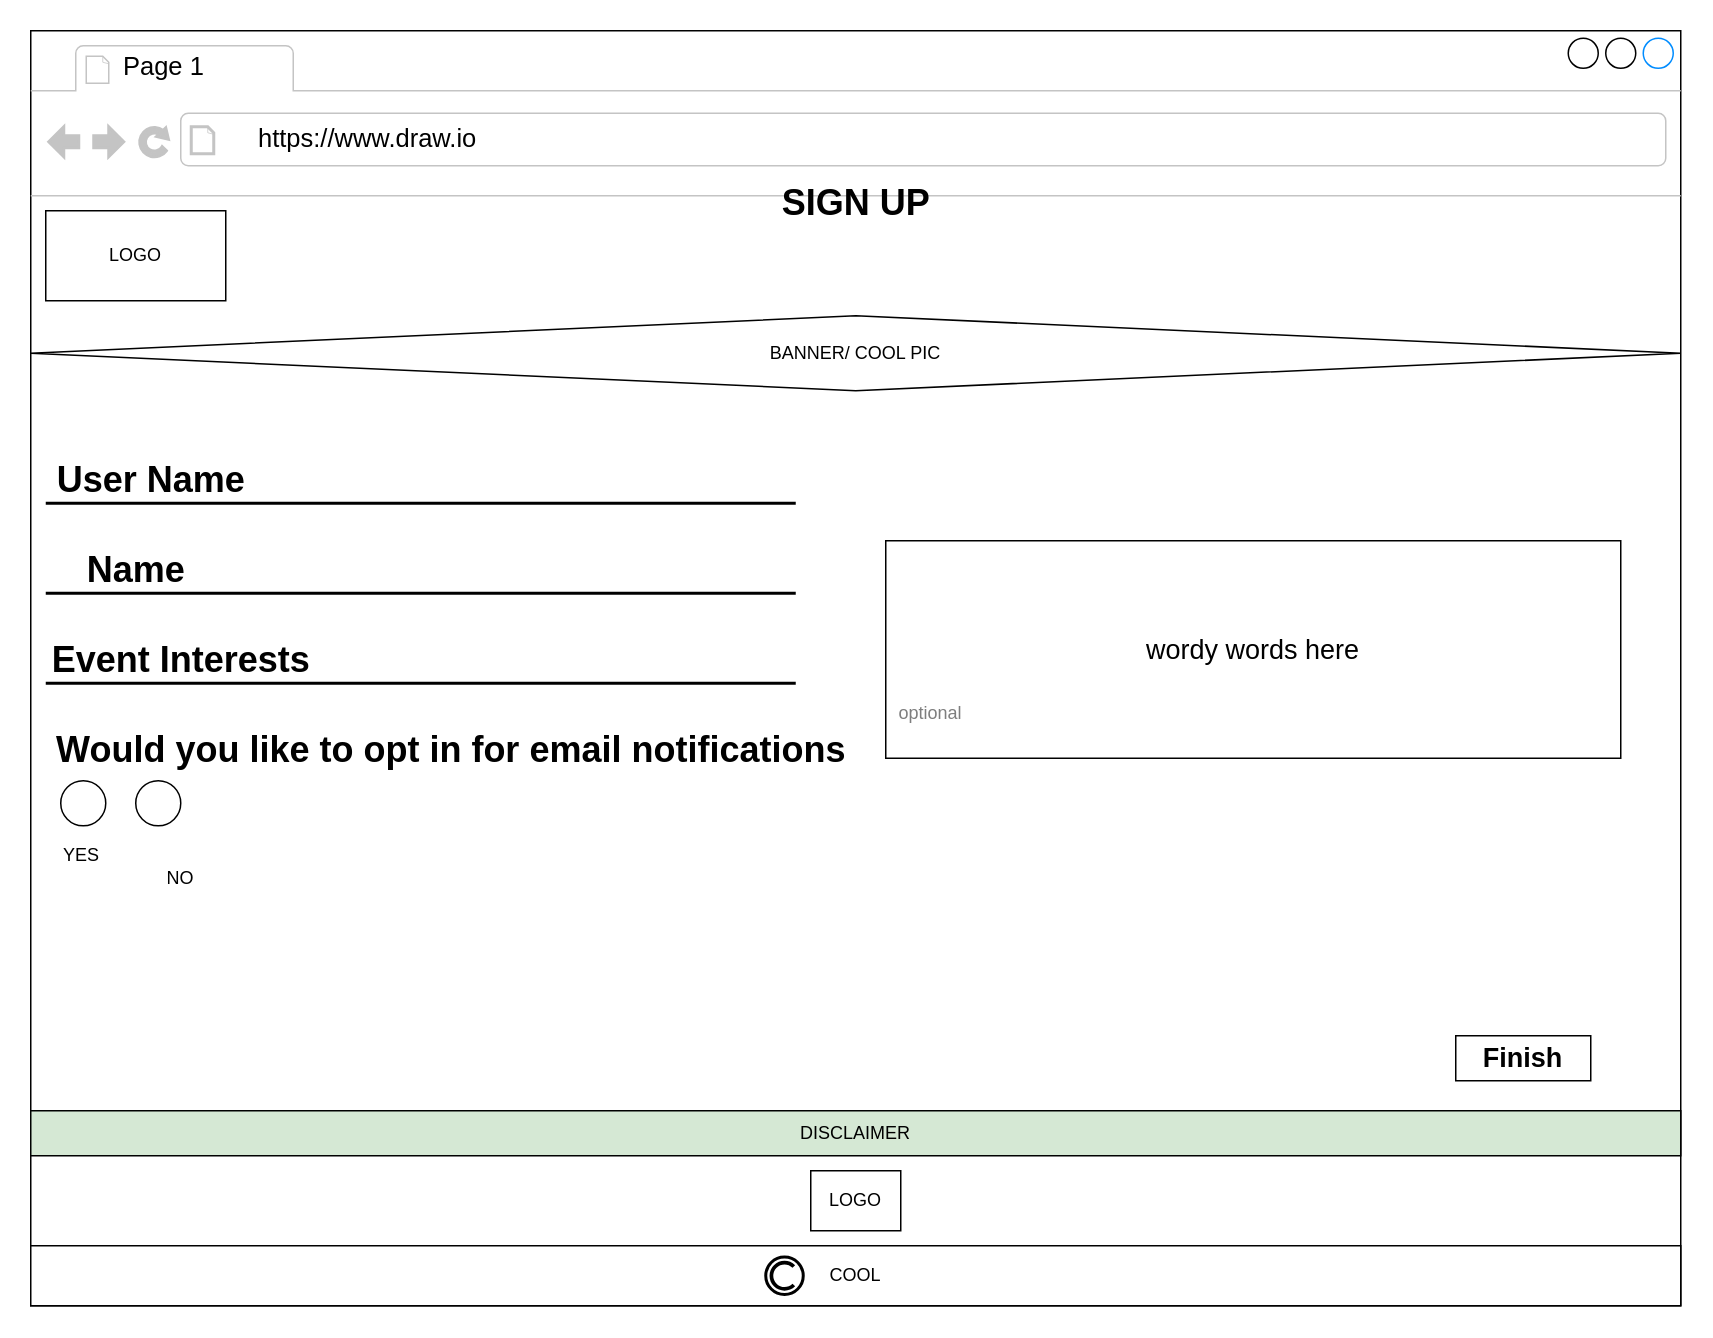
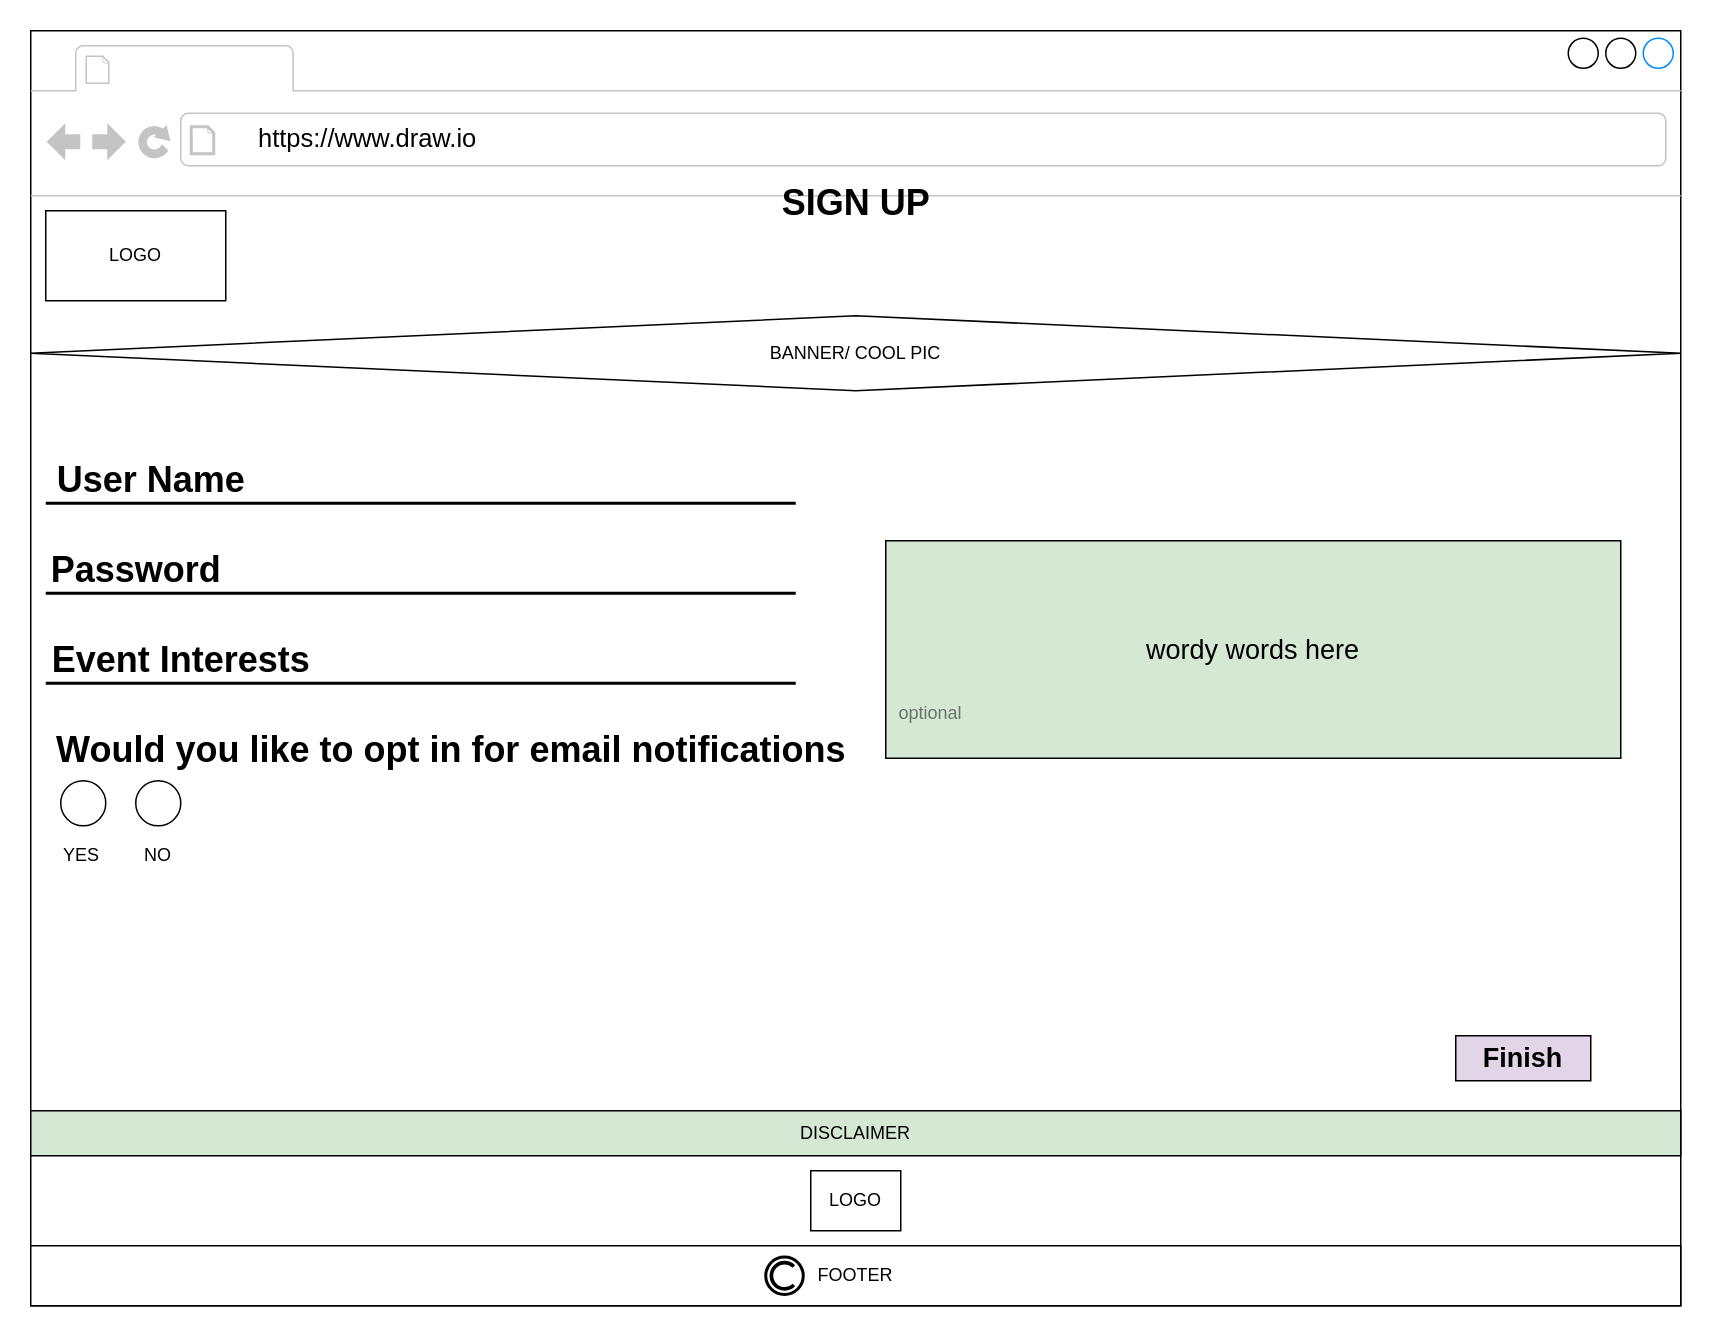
- <mxCell id="3" value="Page 1" style="strokeWidth=1;shadow=0;dashed=0;align=center;html=1;shape=mxgraph.mockup.containers.anchor;fontSize=17;align=left;" parent="2" vertex="1"><mxGeometry x="60" y="12" width="110" height="26" as="geometry" /></mxCell>
- <mxCell id="9" value="Name" style="text;strokeColor=none;fillColor=none;html=1;fontSize=24;fontStyle=1;verticalAlign=middle;align=center;comic=0;" parent="2" vertex="1"><mxGeometry x="20" y="340" width="100" height="40" as="geometry" /></mxCell>
+ <mxCell id="9" value="Password" style="text;strokeColor=none;fillColor=none;html=1;fontSize=24;fontStyle=1;verticalAlign=middle;align=center;comic=0;" parent="2" vertex="1"><mxGeometry x="20" y="340" width="100" height="40" as="geometry" /></mxCell>
- <mxCell id="12" value="&lt;font style=&quot;font-size: 18px&quot;&gt;wordy words here&lt;/font&gt;" style="rounded=0;whiteSpace=wrap;html=1;" vertex="1" parent="2"><mxGeometry x="570" y="340" width="490" height="145" as="geometry" /></mxCell>
+ <mxCell id="12" value="&lt;font style=&quot;font-size: 18px&quot;&gt;wordy words here&lt;/font&gt;" style="rounded=0;whiteSpace=wrap;html=1;fillColor=#d5e8d4;" vertex="1" parent="2"><mxGeometry x="570" y="340" width="490" height="145" as="geometry" /></mxCell>
- <mxCell id="25" value="NO" style="text;html=1;strokeColor=none;fillColor=none;align=center;verticalAlign=middle;whiteSpace=wrap;rounded=0;" vertex="1" parent="1"><mxGeometry x="100" y="575" width="40" height="20" as="geometry" /></mxCell>
+ <mxCell id="25" value="NO" style="text;html=1;strokeColor=none;fillColor=none;align=center;verticalAlign=middle;whiteSpace=wrap;rounded=0;" vertex="1" parent="1"><mxGeometry x="85" y="560" width="40" height="20" as="geometry" /></mxCell>
- <mxCell id="11" value="&lt;b&gt;&lt;font style=&quot;font-size: 18px&quot;&gt;Finish&lt;/font&gt;&lt;/b&gt;" style="whiteSpace=wrap;html=1;comic=0;" parent="2" vertex="1"><mxGeometry x="950" y="670" width="90" height="30" as="geometry" /></mxCell>
+ <mxCell id="11" value="&lt;b&gt;&lt;font style=&quot;font-size: 18px&quot;&gt;Finish&lt;/font&gt;&lt;/b&gt;" style="whiteSpace=wrap;html=1;comic=0;fillColor=#e1d5e7;" parent="2" vertex="1"><mxGeometry x="950" y="670" width="90" height="30" as="geometry" /></mxCell>
- <mxCell id="20" value="COOL" style="whiteSpace=wrap;html=1;comic=0;" parent="1" vertex="1"><mxGeometry y="830" width="1100" height="40" as="geometry" x="20" /></mxCell>
+ <mxCell id="20" value="FOOTER" style="whiteSpace=wrap;html=1;comic=0;" parent="1" vertex="1"><mxGeometry y="830" width="1100" height="40" as="geometry" x="20" /></mxCell>
